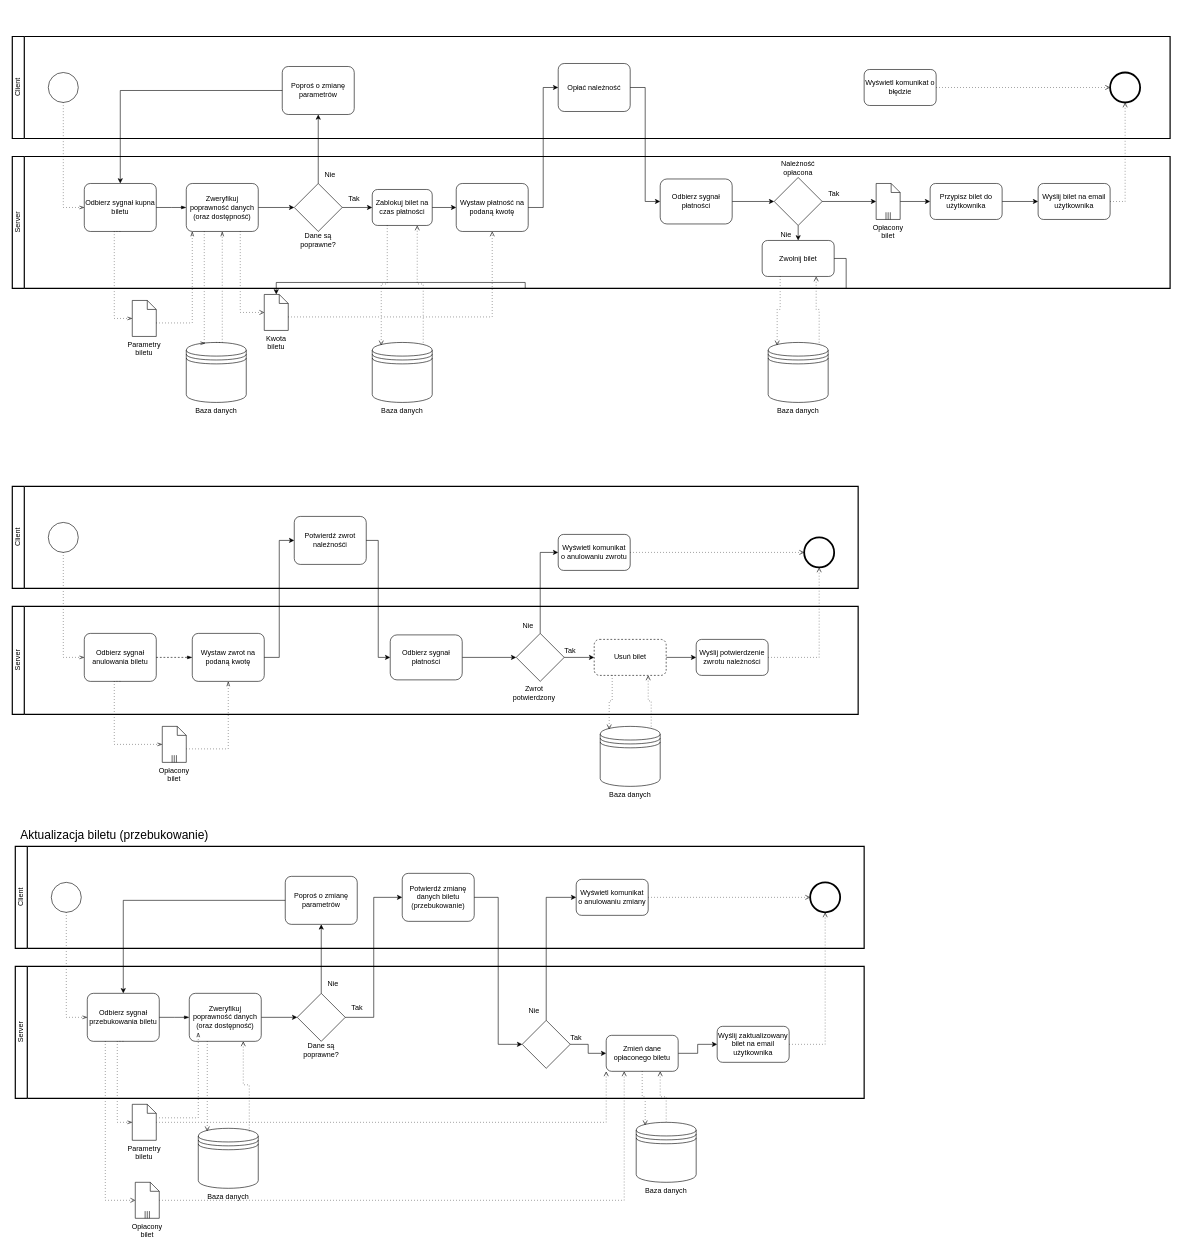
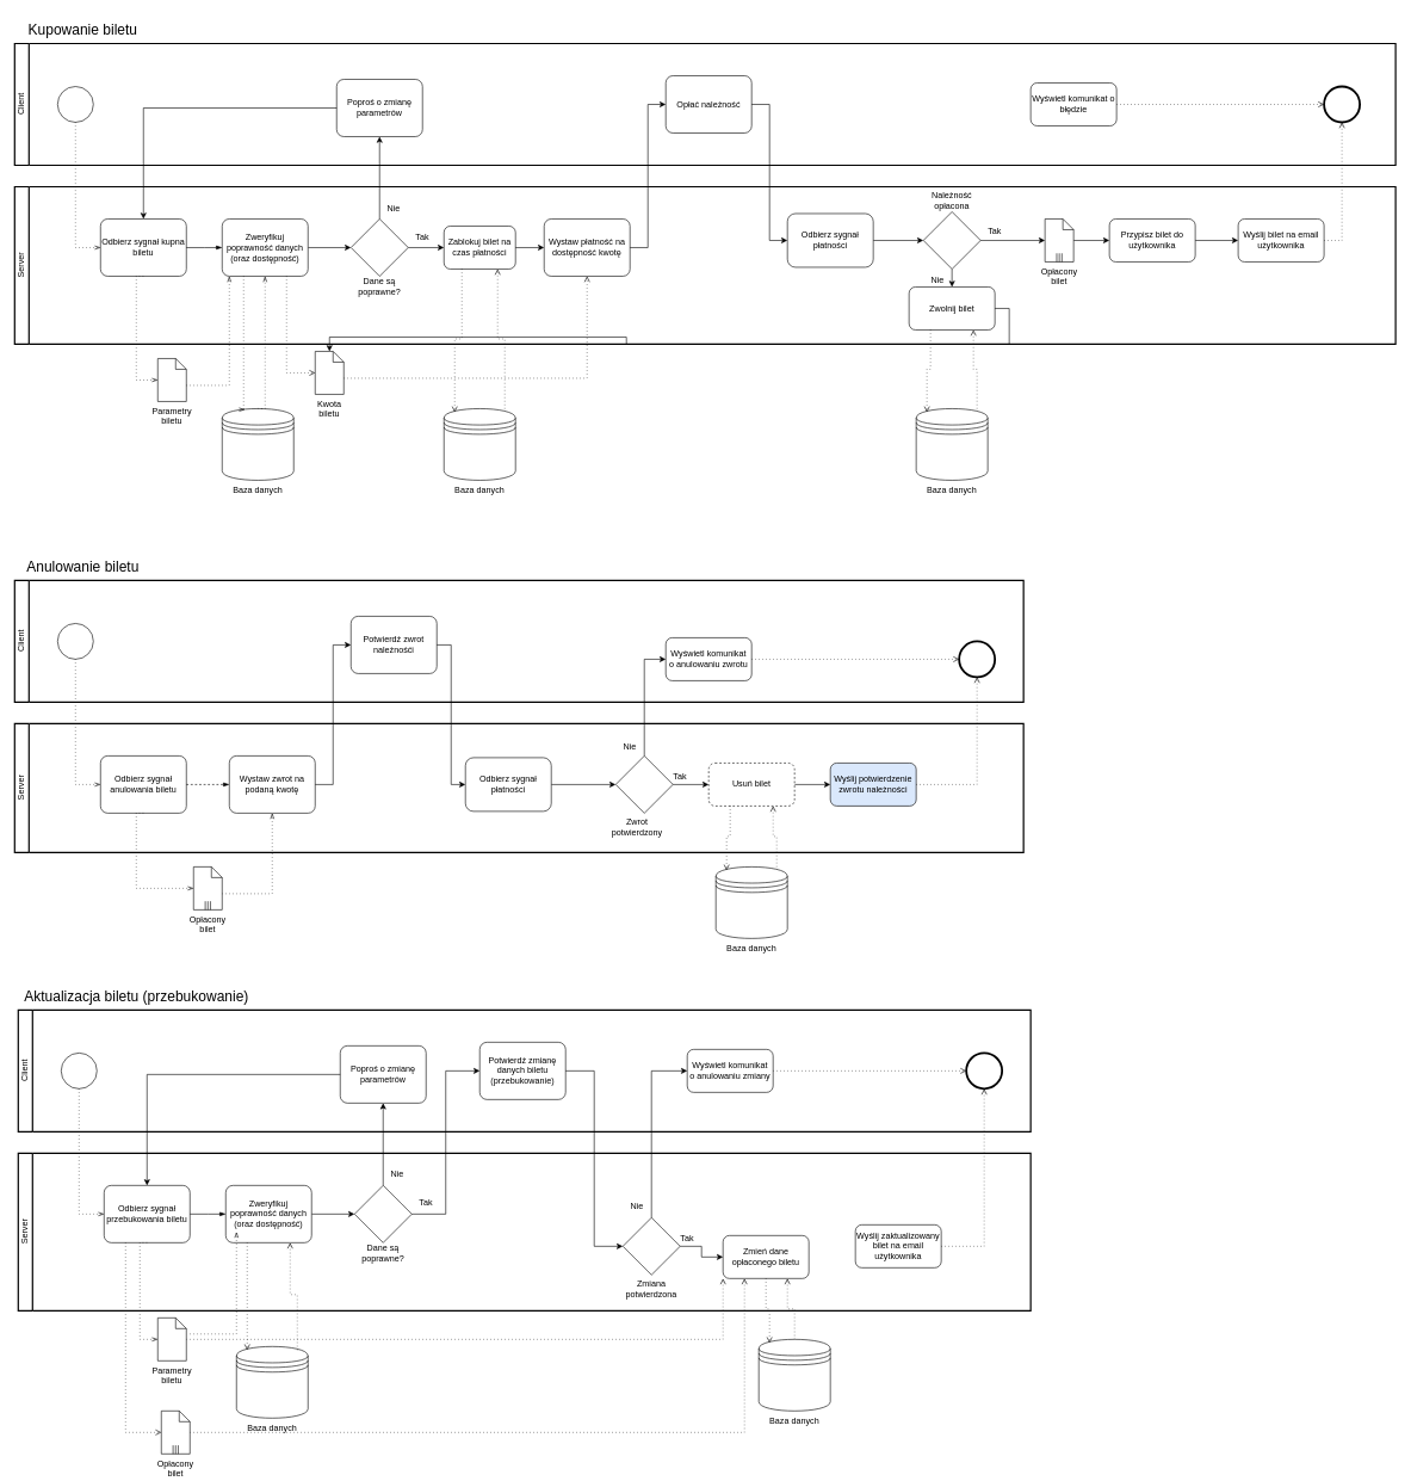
+ <mxCell id="41" value="&lt;span style=&quot;font-size: 20px;&quot;&gt;Kupowanie biletu&lt;/span&gt;" style="text;html=1;align=center;verticalAlign=middle;resizable=0;points=[];autosize=1;strokeColor=none;fillColor=none;" parent="1" vertex="1"><mxGeometry x="25" y="20" width="180" height="40" as="geometry" /></mxCell>
- <mxCell id="14" value="Wystaw płatność na podaną kwotę" style="points=[[0.25,0,0],[0.5,0,0],[0.75,0,0],[1,0.25,0],[1,0.5,0],[1,0.75,0],[0.75,1,0],[0.5,1,0],[0.25,1,0],[0,0.75,0],[0,0.5,0],[0,0.25,0]];shape=mxgraph.bpmn.task;whiteSpace=wrap;rectStyle=rounded;size=10;taskMarker=abstract;fontSize=12;" parent="9" vertex="1"><mxGeometry x="740" y="45" width="120" height="80" as="geometry" /></mxCell>
+ <mxCell id="14" value="Wystaw płatność na dostępność kwotę" style="points=[[0.25,0,0],[0.5,0,0],[0.75,0,0],[1,0.25,0],[1,0.5,0],[1,0.75,0],[0.75,1,0],[0.5,1,0],[0.25,1,0],[0,0.75,0],[0,0.5,0],[0,0.25,0]];shape=mxgraph.bpmn.task;whiteSpace=wrap;rectStyle=rounded;size=10;taskMarker=abstract;fontSize=12;" parent="9" vertex="1"><mxGeometry x="740" y="45" width="120" height="80" as="geometry" /></mxCell>
+ <mxCell id="79" value="&lt;span style=&quot;font-size: 20px;&quot;&gt;Anulowanie biletu&lt;/span&gt;" style="text;html=1;align=center;verticalAlign=middle;resizable=0;points=[];autosize=1;strokeColor=none;fillColor=none;" vertex="1" parent="1"><mxGeometry x="25" y="770" width="180" height="40" as="geometry" /></mxCell>
- <mxCell id="74" value="Wyślij potwierdzenie zwrotu należności" style="rounded=1;whiteSpace=wrap;html=1;" vertex="1" parent="63"><mxGeometry x="1140" y="55" width="120" height="60" as="geometry" /></mxCell>
+ <mxCell id="74" value="Wyślij potwierdzenie zwrotu należności" style="rounded=1;whiteSpace=wrap;html=1;fillColor=#dae8fc;" vertex="1" parent="63"><mxGeometry x="1140" y="55" width="120" height="60" as="geometry" /></mxCell>
- <mxCell id="111" style="edgeStyle=orthogonalEdgeStyle;rounded=0;orthogonalLoop=1;jettySize=auto;html=1;entryX=0;entryY=0.5;entryDx=0;entryDy=0;" edge="1" parent="99" source="112" target="113"><mxGeometry relative="1" as="geometry" /></mxCell>
+ <mxCell id="109" value="Zmiana potwierdzona" style="text;html=1;align=center;verticalAlign=middle;whiteSpace=wrap;rounded=0;" vertex="1" parent="99"><mxGeometry x="855" y="175" width="60" height="30" as="geometry" /></mxCell>
